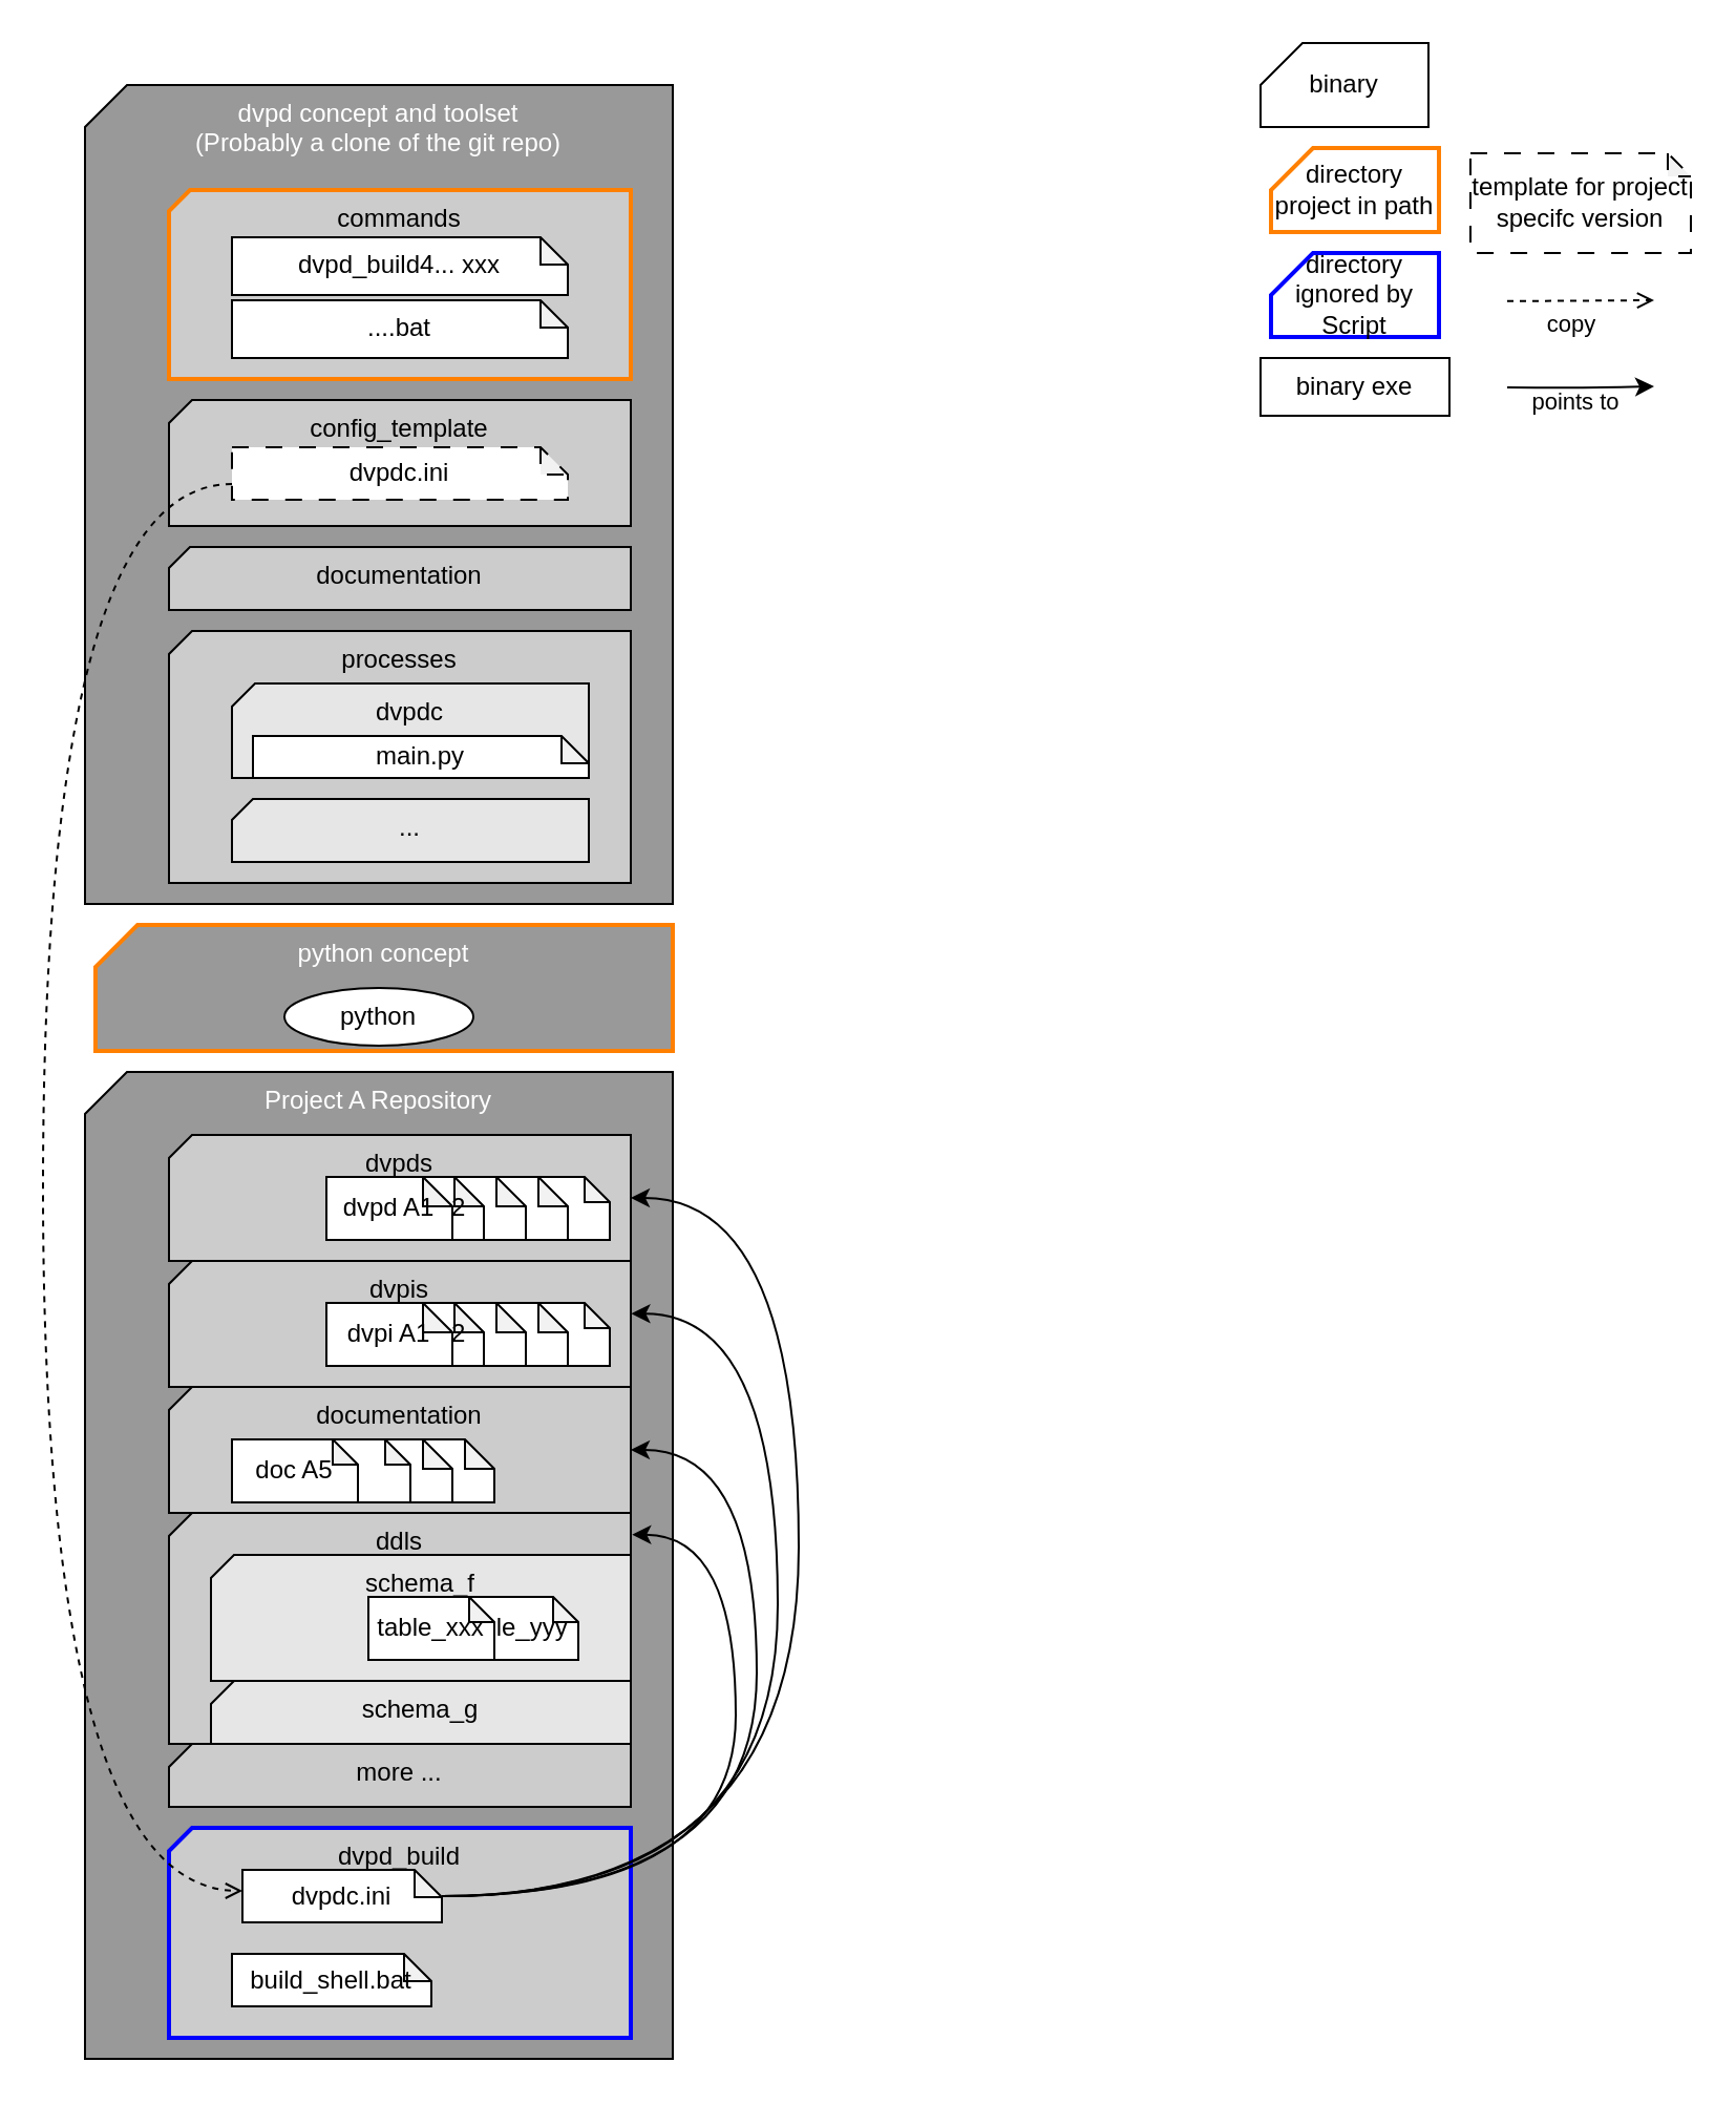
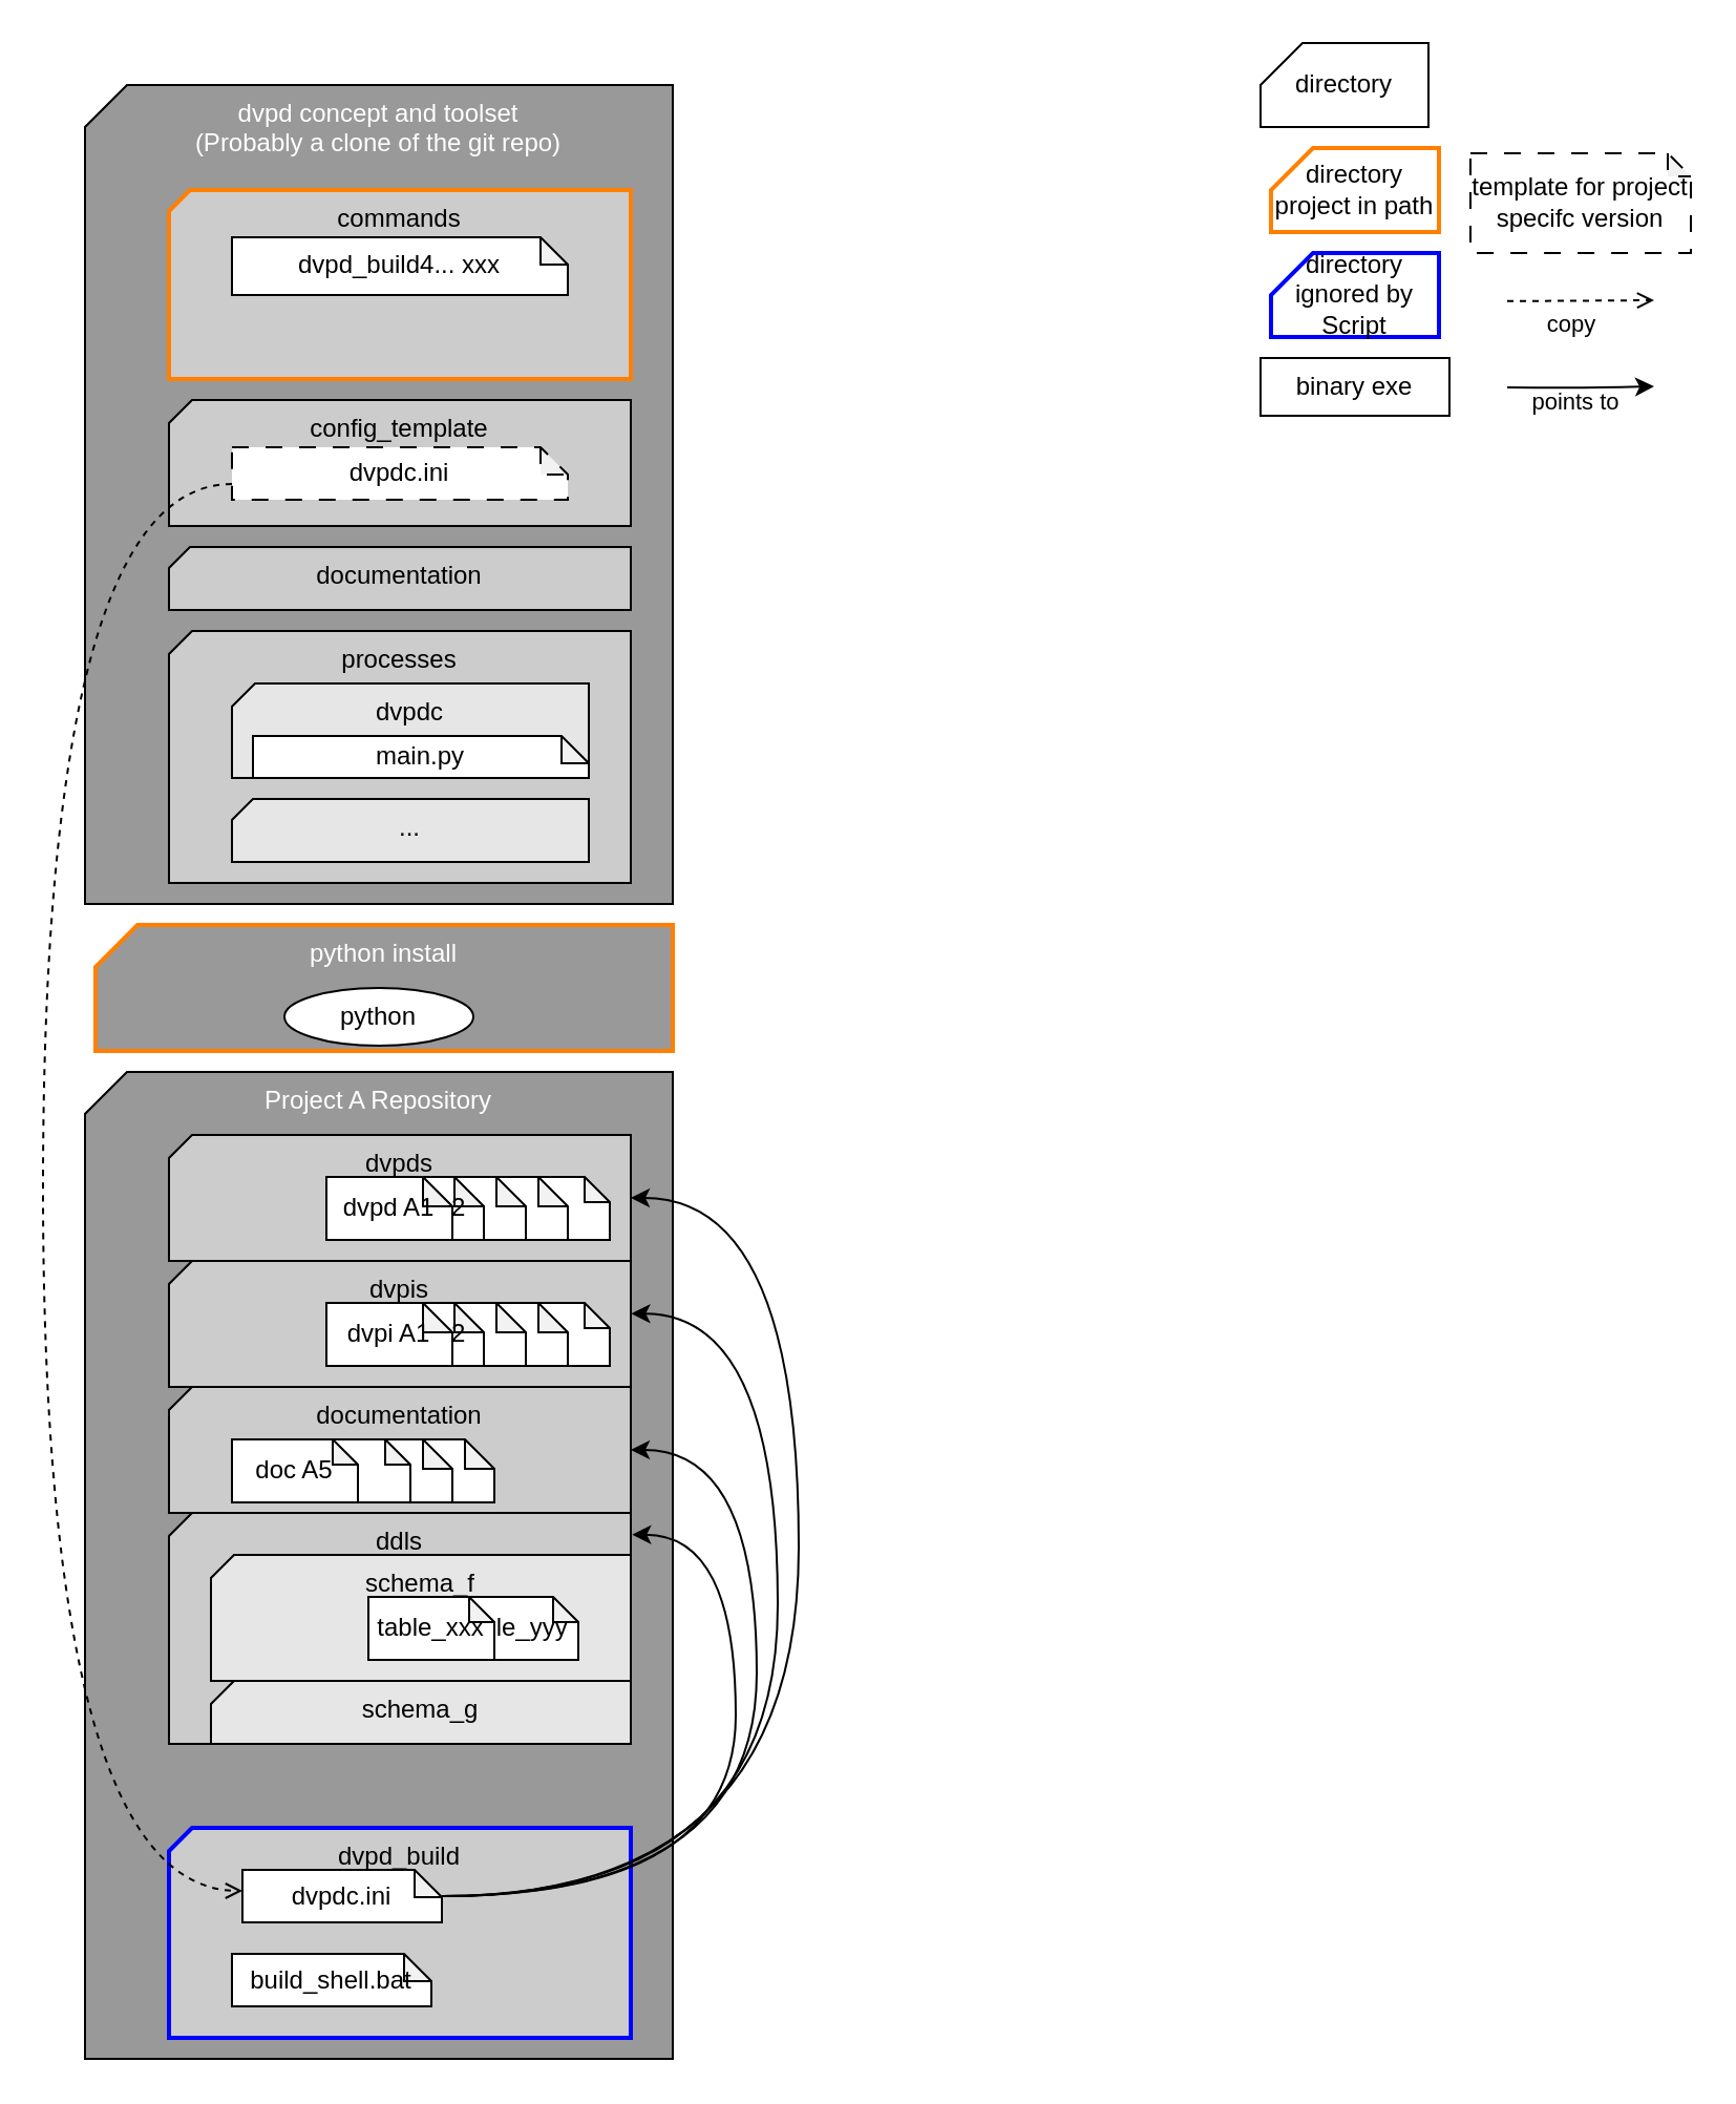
- <mxCell id="5" value="binary" style="shape=card;whiteSpace=wrap;html=1;size=20;" vertex="1" parent="1"><mxGeometry x="600" y="20" width="80" height="40" as="geometry" /></mxCell>
+ <mxCell id="5" value="directory" style="shape=card;whiteSpace=wrap;html=1;size=20;" vertex="1" parent="1"><mxGeometry x="600" y="20" width="80" height="40" as="geometry" /></mxCell>
- <mxCell id="14" value="....bat" style="shape=note;whiteSpace=wrap;html=1;backgroundOutline=1;darkOpacity=0.05;size=13;" vertex="1" parent="1"><mxGeometry x="110" y="142.5" width="160" height="27.5" as="geometry" /></mxCell>
- <mxCell id="16" value="python concept" style="shape=card;whiteSpace=wrap;html=1;size=20;verticalAlign=top;fillColor=#999999;fontColor=#FFFFFF;strokeColor=#FF8000;strokeWidth=2;" vertex="1" parent="1"><mxGeometry x="45" y="440" width="275" height="60" as="geometry" /></mxCell>
+ <mxCell id="16" value="python install" style="shape=card;whiteSpace=wrap;html=1;size=20;verticalAlign=top;fillColor=#999999;fontColor=#FFFFFF;strokeColor=#FF8000;strokeWidth=2;" vertex="1" parent="1"><mxGeometry x="45" y="440" width="275" height="60" as="geometry" /></mxCell>
- <mxCell id="43" value="more ..." style="shape=card;whiteSpace=wrap;html=1;size=11;strokeColor=#000000;strokeWidth=1;align=center;verticalAlign=top;fontFamily=Helvetica;fontSize=12;fontColor=default;fillColor=#CCCCCC;" vertex="1" parent="1"><mxGeometry x="80" y="830" width="220" height="30" as="geometry" /></mxCell>
